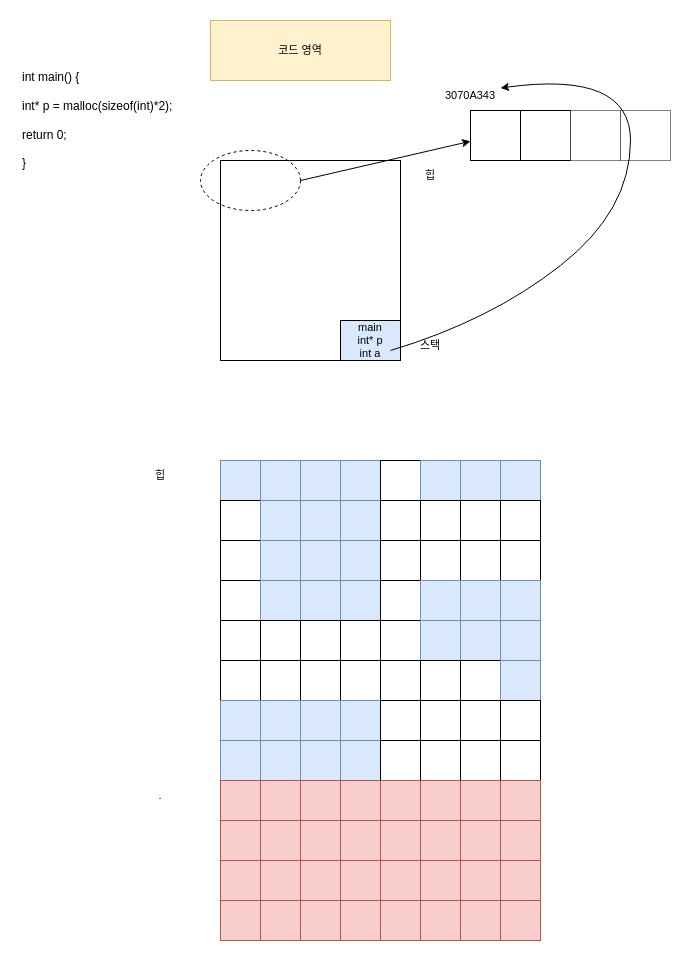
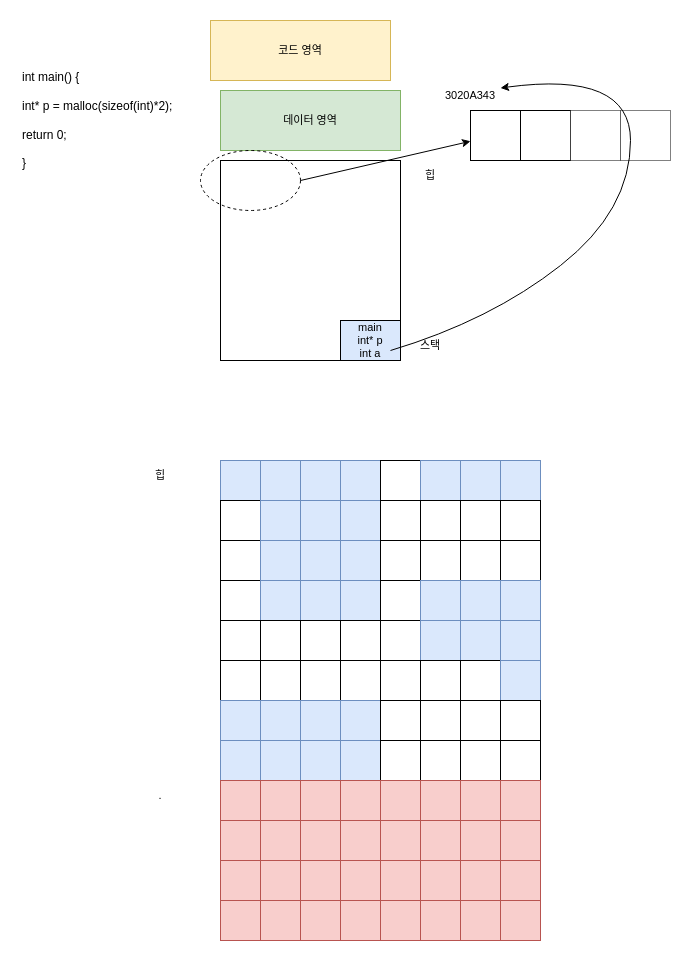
- <mxCell id="15" value="3070A343" style="text;html=1;strokeColor=none;fillColor=none;align=center;verticalAlign=middle;whiteSpace=wrap;rounded=0;fontSize=11;" vertex="1" parent="1"><mxGeometry x="440" y="80" width="60" height="30" as="geometry" /></mxCell>
+ <mxCell id="15" value="3020A343" style="text;html=1;strokeColor=none;fillColor=none;align=center;verticalAlign=middle;whiteSpace=wrap;rounded=0;fontSize=11;" vertex="1" parent="1"><mxGeometry x="440" y="80" width="60" height="30" as="geometry" /></mxCell>
+ <mxCell id="3" value="데이터 영역" style="rounded=0;whiteSpace=wrap;html=1;fillColor=#d5e8d4;strokeColor=#82b366;fontSize=11;" vertex="1" parent="1"><mxGeometry x="220" y="90" width="180" height="60" as="geometry" /></mxCell>
